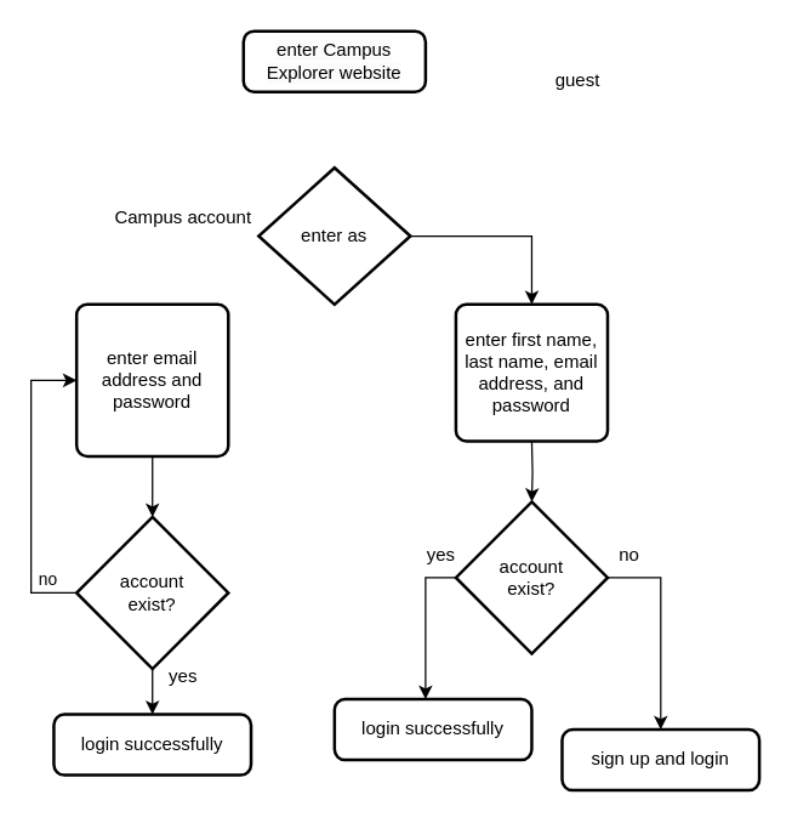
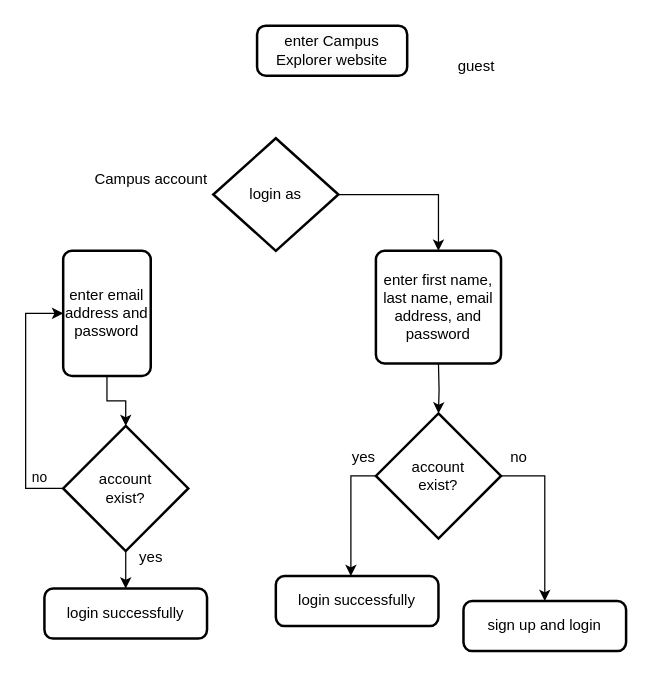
- <mxCell id="2" value="&lt;span style=&quot;caret-color: rgb(0, 0, 0); color: rgb(0, 0, 0); font-family: Helvetica; font-size: 12px; font-style: normal; font-variant-caps: normal; font-weight: 400; letter-spacing: normal; text-align: center; text-indent: 0px; text-transform: none; word-spacing: 0px; -webkit-text-stroke-width: 0px; background-color: rgb(251, 251, 251); text-decoration: none; float: none; display: inline !important;&quot;&gt;enter Campus Explorer website&lt;/span&gt;" style="rounded=1;whiteSpace=wrap;html=1;absoluteArcSize=1;arcSize=14;strokeWidth=2;" vertex="1" parent="1"><mxGeometry x="160" y="20" width="120" height="40" as="geometry" /></mxCell>
+ <mxCell id="2" value="&lt;span style=&quot;caret-color: rgb(0, 0, 0); color: rgb(0, 0, 0); font-family: Helvetica; font-size: 12px; font-style: normal; font-variant-caps: normal; font-weight: 400; letter-spacing: normal; text-align: center; text-indent: 0px; text-transform: none; word-spacing: 0px; -webkit-text-stroke-width: 0px; background-color: rgb(251, 251, 251); text-decoration: none; float: none; display: inline !important;&quot;&gt;enter Campus Explorer website&lt;/span&gt;" style="rounded=1;whiteSpace=wrap;html=1;absoluteArcSize=1;arcSize=14;strokeWidth=2;" vertex="1" parent="1"><mxGeometry x="205" y="20" width="120" height="40" as="geometry" /></mxCell>
- <mxCell id="3" value="enter as" style="strokeWidth=2;html=1;shape=mxgraph.flowchart.decision;whiteSpace=wrap;" vertex="1" parent="1"><mxGeometry x="170" y="110" width="100" height="90" as="geometry" /></mxCell>
+ <mxCell id="3" value="login as" style="strokeWidth=2;html=1;shape=mxgraph.flowchart.decision;whiteSpace=wrap;" vertex="1" parent="1"><mxGeometry x="170" y="110" width="100" height="90" as="geometry" /></mxCell>
- <mxCell id="5" value="enter email address and password" style="rounded=1;whiteSpace=wrap;html=1;absoluteArcSize=1;arcSize=14;strokeWidth=2;" vertex="1" parent="1"><mxGeometry x="50" y="200" width="100" height="100" as="geometry" /></mxCell>
+ <mxCell id="5" value="enter email address and password" style="rounded=1;whiteSpace=wrap;html=1;absoluteArcSize=1;arcSize=14;strokeWidth=2;" vertex="1" parent="1"><mxGeometry x="50" y="200" width="70" height="100" as="geometry" /></mxCell>
